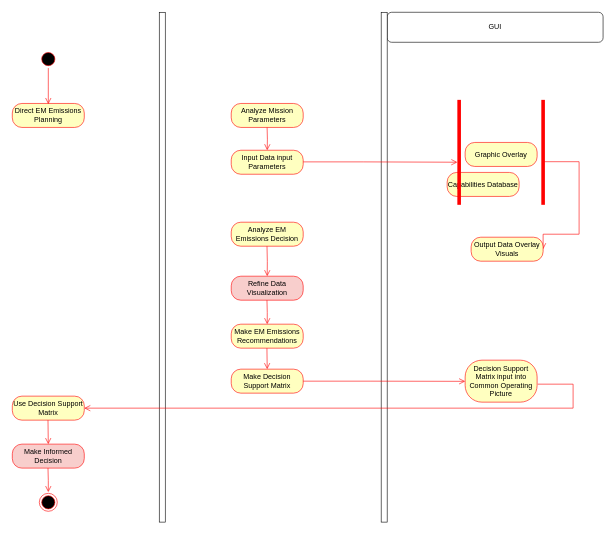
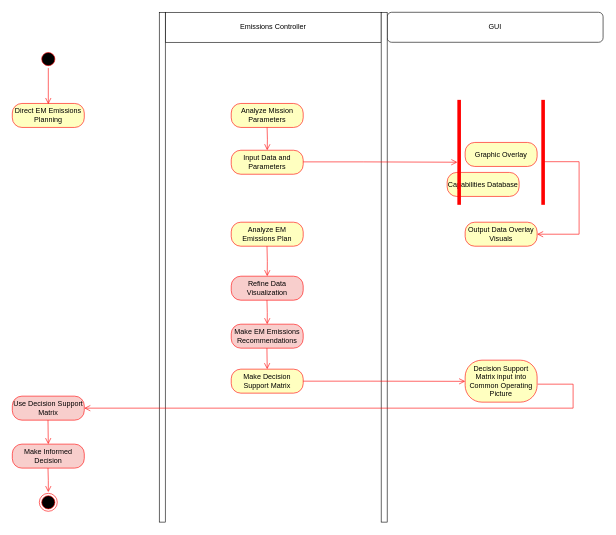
+ <mxCell id="3" value="Emissions Controller" style="html=1;whiteSpace=wrap;" vertex="1" parent="1"><mxGeometry x="275" width="360" height="50" as="geometry" y="20" /></mxCell>
- <mxCell id="15" value="Input Data input Parameters" style="rounded=1;whiteSpace=wrap;html=1;arcSize=40;fontColor=#000000;fillColor=#ffffc0;strokeColor=#ff0000;" vertex="1" parent="1"><mxGeometry x="385" y="250" width="120" height="40" as="geometry" /></mxCell>
+ <mxCell id="15" value="Input Data and Parameters" style="rounded=1;whiteSpace=wrap;html=1;arcSize=40;fontColor=#000000;fillColor=#ffffc0;strokeColor=#ff0000;" vertex="1" parent="1"><mxGeometry x="385" y="250" width="120" height="40" as="geometry" /></mxCell>
- <mxCell id="21" value="Analyze EM Emissions Decision" style="rounded=1;whiteSpace=wrap;html=1;arcSize=40;fontColor=#000000;fillColor=#ffffc0;strokeColor=#ff0000;" vertex="1" parent="1"><mxGeometry x="385" y="370" width="120" height="40" as="geometry" /></mxCell>
+ <mxCell id="21" value="Analyze EM Emissions Plan" style="rounded=1;whiteSpace=wrap;html=1;arcSize=40;fontColor=#000000;fillColor=#ffffc0;strokeColor=#ff0000;" vertex="1" parent="1"><mxGeometry x="385" y="370" width="120" height="40" as="geometry" /></mxCell>
- <mxCell id="17" value="Output Data Overlay Visuals" style="rounded=1;whiteSpace=wrap;html=1;arcSize=40;fontColor=#000000;fillColor=#ffffc0;strokeColor=#ff0000;" vertex="1" parent="1"><mxGeometry x="785" y="395" width="120" height="40" as="geometry" /></mxCell>
+ <mxCell id="17" value="Output Data Overlay Visuals" style="rounded=1;whiteSpace=wrap;html=1;arcSize=40;fontColor=#000000;fillColor=#ffffc0;strokeColor=#ff0000;" vertex="1" parent="1"><mxGeometry x="775" y="370" width="120" height="40" as="geometry" /></mxCell>
- <mxCell id="22" value="Make EM Emissions Recommendations" style="rounded=1;whiteSpace=wrap;html=1;arcSize=40;fontColor=#000000;fillColor=#ffffc0;strokeColor=#ff0000;" vertex="1" parent="1"><mxGeometry x="385" y="540" width="120" height="40" as="geometry" /></mxCell>
+ <mxCell id="22" value="Make EM Emissions Recommendations" style="rounded=1;whiteSpace=wrap;html=1;arcSize=40;fontColor=#000000;fillColor=#f8cecc;strokeColor=#ff0000;" vertex="1" parent="1"><mxGeometry x="385" y="540" width="120" height="40" as="geometry" /></mxCell>
- <mxCell id="23" value="Use Decision Support Matrix" style="rounded=1;whiteSpace=wrap;html=1;arcSize=40;fontColor=#000000;fillColor=#ffffc0;strokeColor=#ff0000;" vertex="1" parent="1"><mxGeometry x="20" y="660" width="120" height="40" as="geometry" /></mxCell>
+ <mxCell id="23" value="Use Decision Support Matrix" style="rounded=1;whiteSpace=wrap;html=1;arcSize=40;fontColor=#000000;fillColor=#f8cecc;strokeColor=#ff0000;" vertex="1" parent="1"><mxGeometry x="20" y="660" width="120" height="40" as="geometry" /></mxCell>
